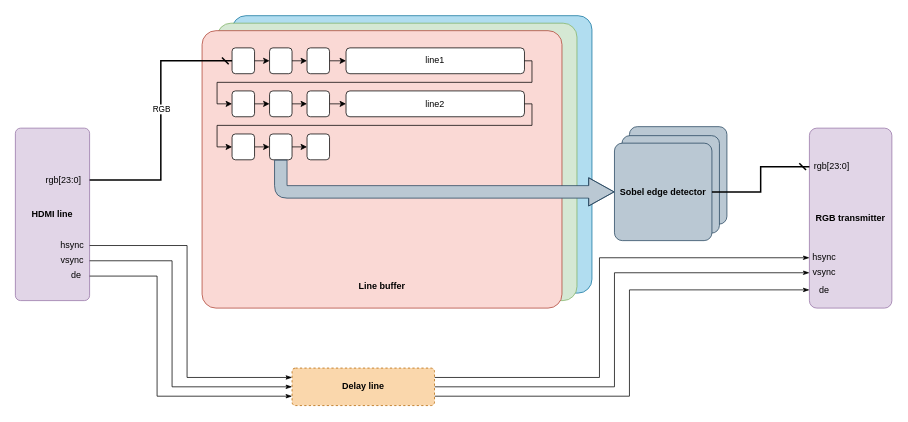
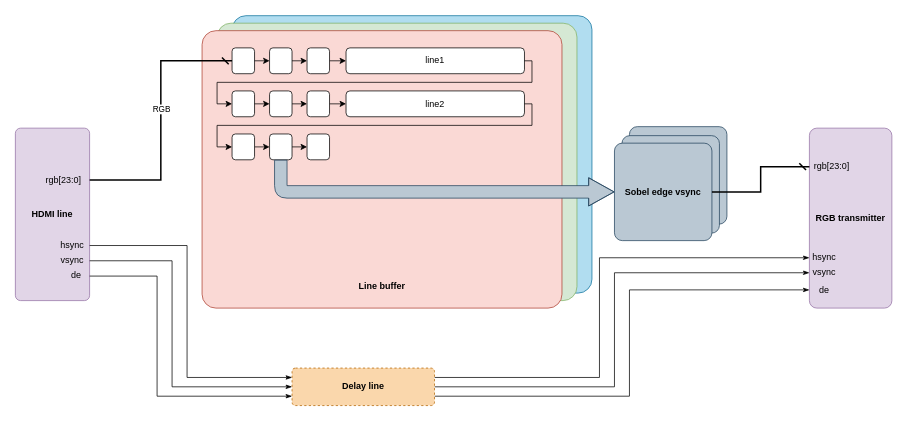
- <mxCell id="79" value="&lt;b&gt;Sobel edge detector&lt;/b&gt;" style="rounded=1;whiteSpace=wrap;html=1;fillColor=#bac8d3;strokeColor=#23445d;arcSize=8;" parent="78" vertex="1"><mxGeometry width="130" height="130" as="geometry" /></mxCell>
+ <mxCell id="79" value="&lt;b&gt;Sobel edge vsync&lt;/b&gt;" style="rounded=1;whiteSpace=wrap;html=1;fillColor=#bac8d3;strokeColor=#23445d;arcSize=8;" parent="78" vertex="1"><mxGeometry width="130" height="130" as="geometry" /></mxCell>
